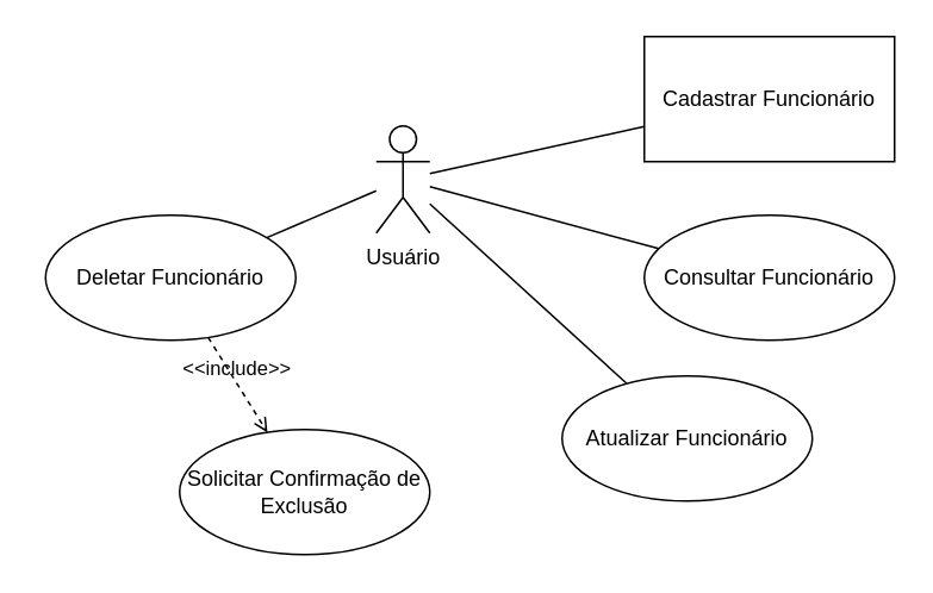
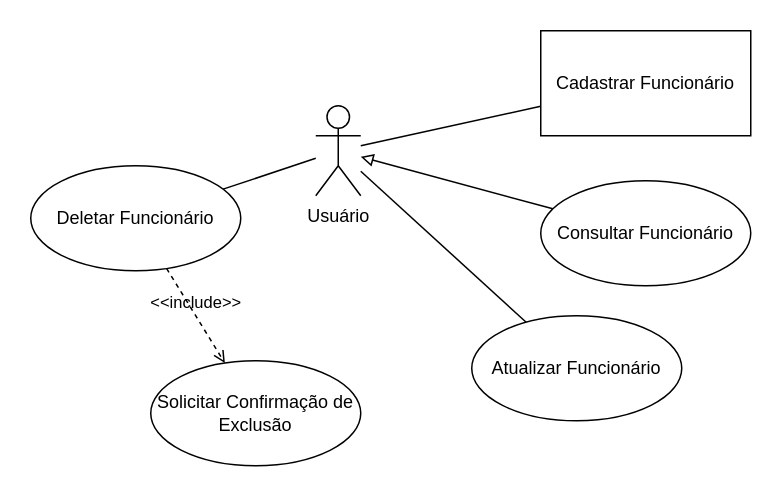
- <mxCell id="5" style="rounded=0;orthogonalLoop=1;jettySize=auto;html=1;endArrow=none;endFill=0;" edge="1" parent="1" source="6" target="2"><mxGeometry relative="1" as="geometry" /></mxCell>
+ <mxCell id="5" style="rounded=0;orthogonalLoop=1;jettySize=auto;html=1;endArrow=block;endFill=0;" edge="1" parent="1" source="6" target="2"><mxGeometry relative="1" as="geometry" /></mxCell>
- <mxCell id="10" value="Deletar Funcionário" style="ellipse;whiteSpace=wrap;html=1;" vertex="1" parent="1"><mxGeometry x="25" y="120" width="140" height="70" as="geometry" /></mxCell>
+ <mxCell id="10" value="Deletar Funcionário" style="ellipse;whiteSpace=wrap;html=1;" vertex="1" parent="1"><mxGeometry x="20" y="110" width="140" height="70" as="geometry" /></mxCell>
